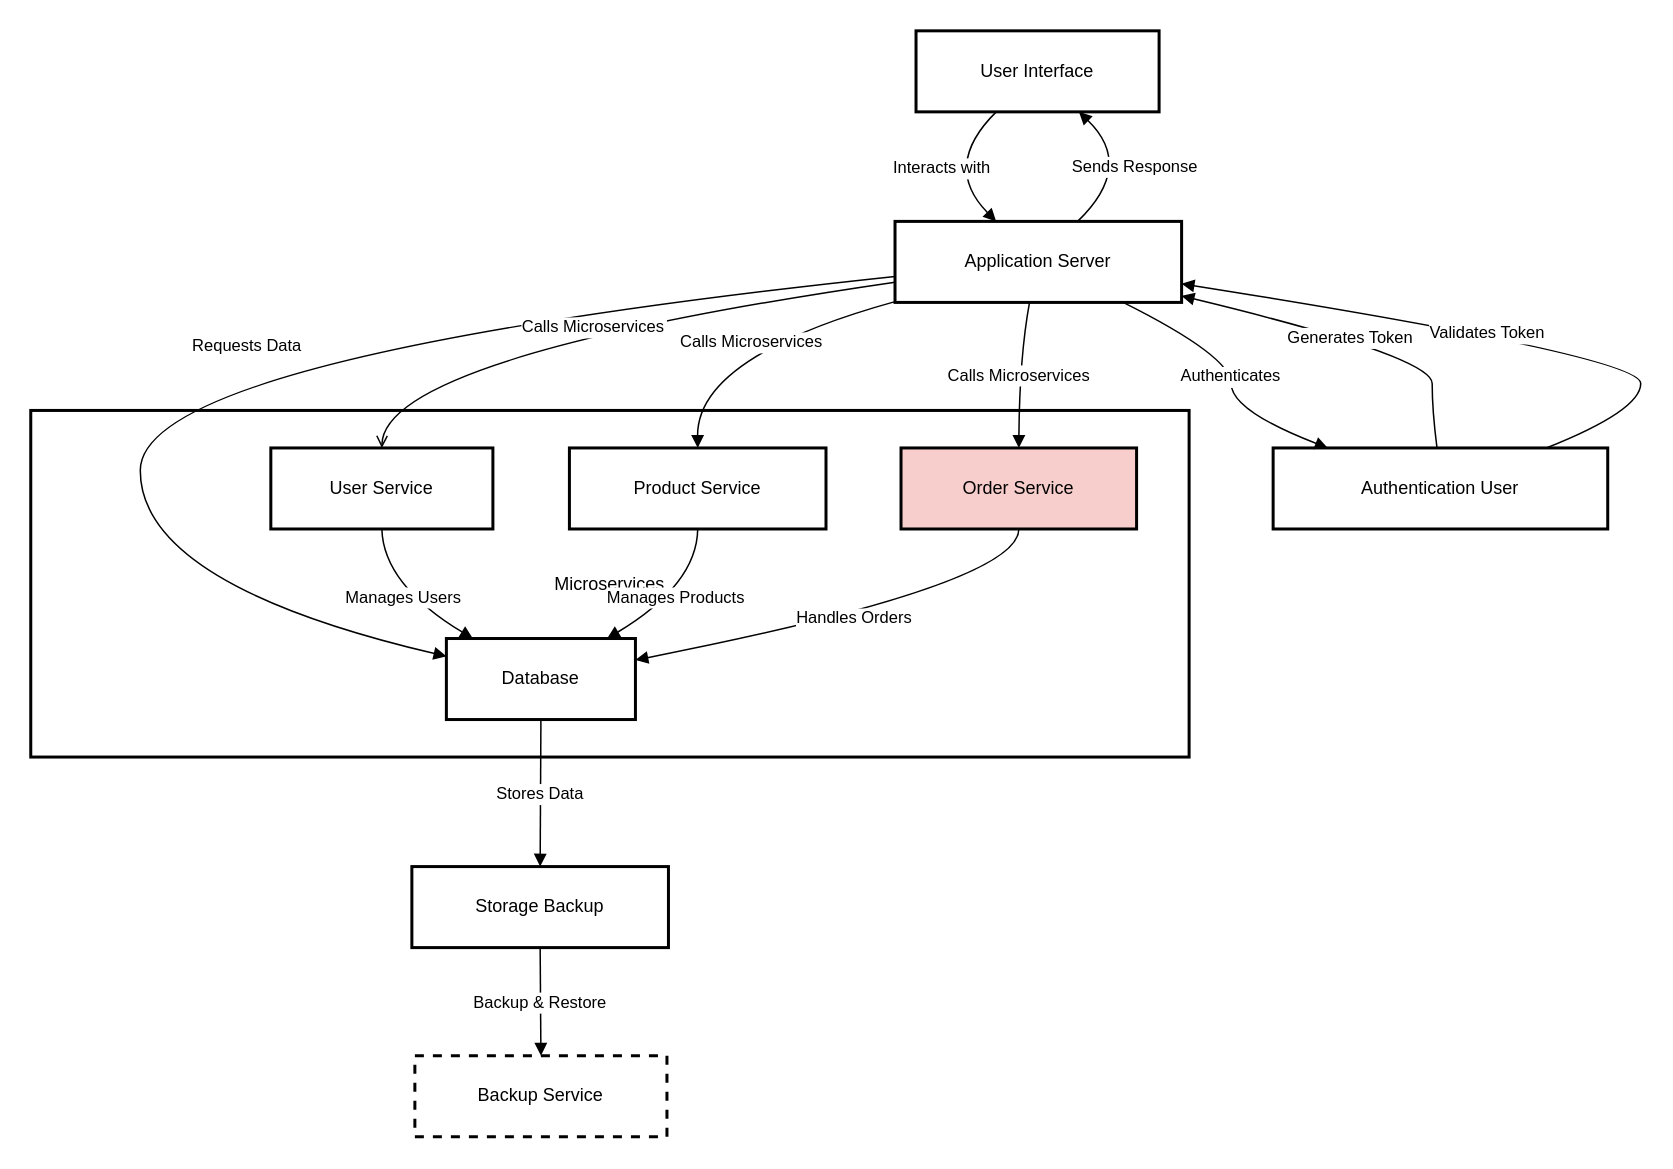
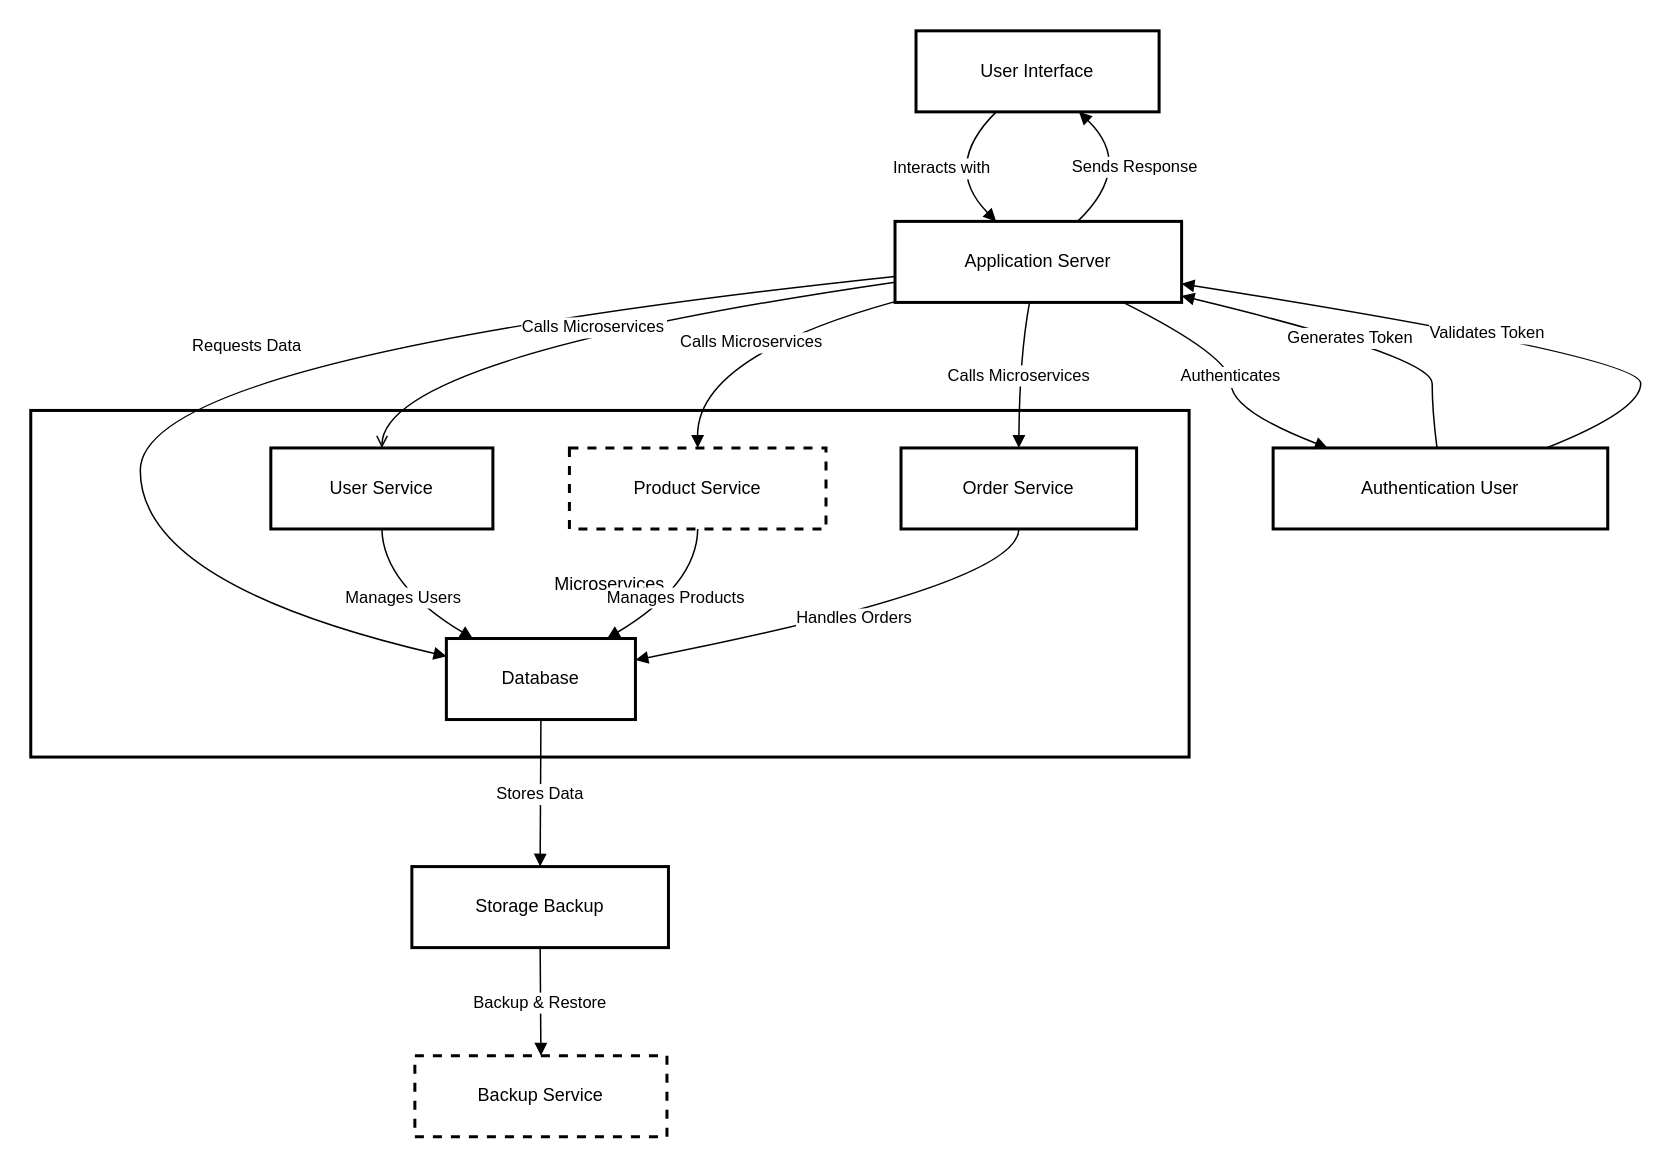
- <mxCell id="10" value="Product Service" style="whiteSpace=wrap;strokeWidth=2;" vertex="1" parent="1"><mxGeometry x="379" y="298" width="171" height="54" as="geometry" /></mxCell>
+ <mxCell id="10" value="Product Service" style="whiteSpace=wrap;strokeWidth=2;dashed=1;" vertex="1" parent="1"><mxGeometry x="379" y="298" width="171" height="54" as="geometry" /></mxCell>
- <mxCell id="11" value="Order Service" style="whiteSpace=wrap;strokeWidth=2;fillColor=#f8cecc;" vertex="1" parent="1"><mxGeometry x="600" y="298" width="157" height="54" as="geometry" /></mxCell>
+ <mxCell id="11" value="Order Service" style="whiteSpace=wrap;strokeWidth=2;" vertex="1" parent="1"><mxGeometry x="600" y="298" width="157" height="54" as="geometry" /></mxCell>
